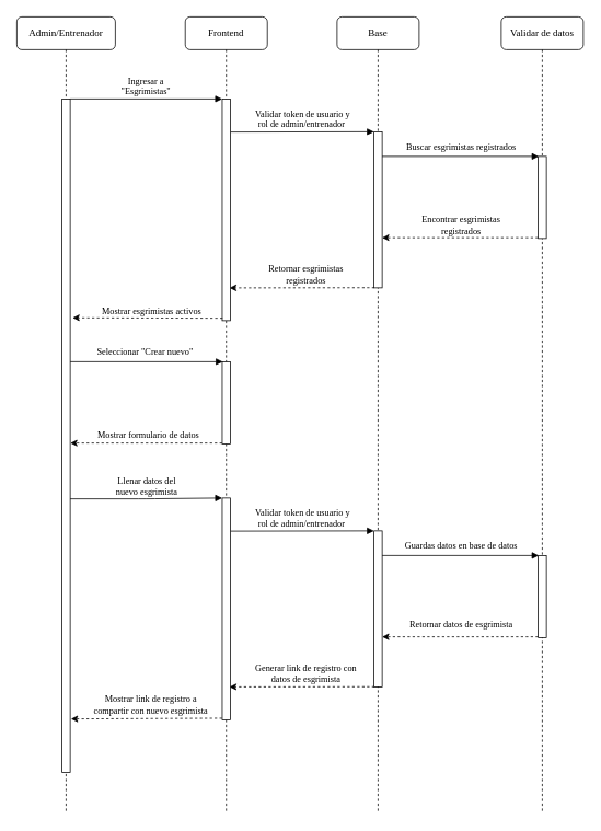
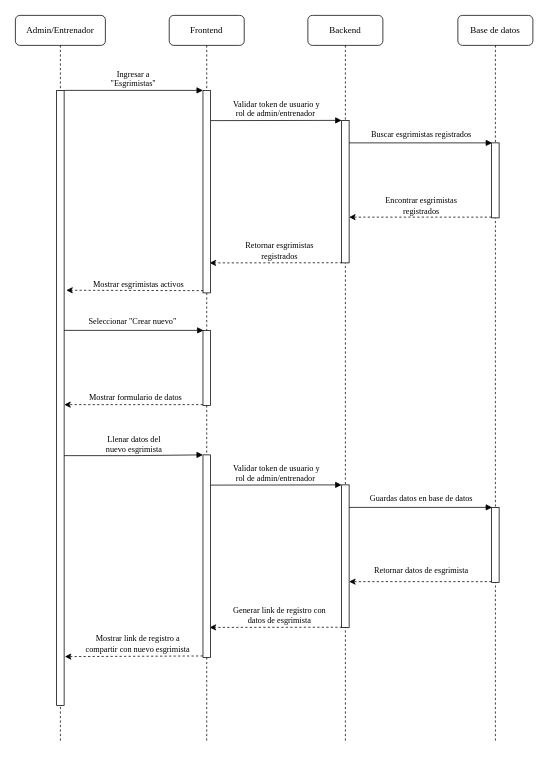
- <mxCell id="2" value="Base" style="shape=umlLifeline;perimeter=lifelinePerimeter;whiteSpace=wrap;html=1;container=1;collapsible=0;recursiveResize=0;outlineConnect=0;rounded=1;shadow=0;comic=0;labelBackgroundColor=none;strokeWidth=1;fontFamily=Verdana;fontSize=12;align=center;" parent="1" vertex="1"><mxGeometry x="410" y="20" width="100" height="970" as="geometry" /></mxCell>
+ <mxCell id="2" value="Backend" style="shape=umlLifeline;perimeter=lifelinePerimeter;whiteSpace=wrap;html=1;container=1;collapsible=0;recursiveResize=0;outlineConnect=0;rounded=1;shadow=0;comic=0;labelBackgroundColor=none;strokeWidth=1;fontFamily=Verdana;fontSize=12;align=center;" parent="1" vertex="1"><mxGeometry x="410" y="20" width="100" height="970" as="geometry" /></mxCell>
- <mxCell id="4" value="Validar de datos" style="shape=umlLifeline;perimeter=lifelinePerimeter;whiteSpace=wrap;html=1;container=1;collapsible=0;recursiveResize=0;outlineConnect=0;rounded=1;shadow=0;comic=0;labelBackgroundColor=none;strokeWidth=1;fontFamily=Verdana;fontSize=12;align=center;" parent="1" vertex="1"><mxGeometry x="610" y="20" width="100" height="970" as="geometry" /></mxCell>
+ <mxCell id="4" value="Base de datos" style="shape=umlLifeline;perimeter=lifelinePerimeter;whiteSpace=wrap;html=1;container=1;collapsible=0;recursiveResize=0;outlineConnect=0;rounded=1;shadow=0;comic=0;labelBackgroundColor=none;strokeWidth=1;fontFamily=Verdana;fontSize=12;align=center;" parent="1" vertex="1"><mxGeometry x="610" y="20" width="100" height="970" as="geometry" /></mxCell>
